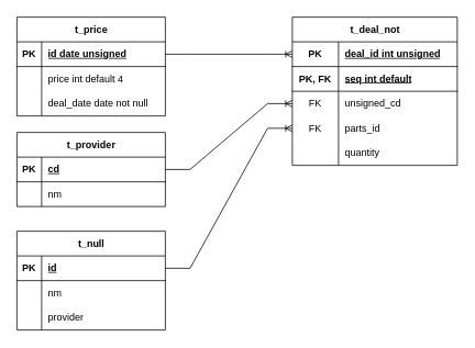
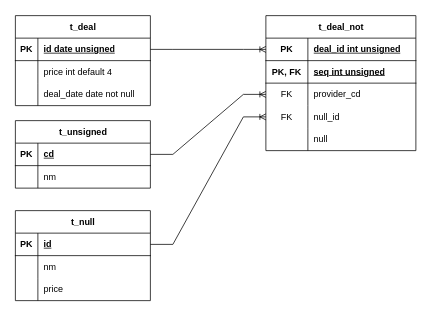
- <mxCell id="2" value="t_price" style="shape=table;startSize=30;container=1;collapsible=1;childLayout=tableLayout;fixedRows=1;rowLines=0;fontStyle=1;align=center;resizeLast=1;html=1;" parent="1" vertex="1"><mxGeometry x="20" y="20" width="180" height="120" as="geometry" /></mxCell>
+ <mxCell id="2" value="t_deal" style="shape=table;startSize=30;container=1;collapsible=1;childLayout=tableLayout;fixedRows=1;rowLines=0;fontStyle=1;align=center;resizeLast=1;html=1;" parent="1" vertex="1"><mxGeometry x="20" y="20" width="180" height="120" as="geometry" /></mxCell>
- <mxCell id="18" value="seq int default" style="shape=partialRectangle;connectable=0;fillColor=none;top=0;left=0;bottom=0;right=0;align=left;spacingLeft=6;fontStyle=5;overflow=hidden;whiteSpace=wrap;html=1;" parent="16" vertex="1"><mxGeometry x="56" width="144" height="30" as="geometry"><mxRectangle width="144" height="30" as="alternateBounds" /></mxGeometry></mxCell>
+ <mxCell id="18" value="seq int unsigned" style="shape=partialRectangle;connectable=0;fillColor=none;top=0;left=0;bottom=0;right=0;align=left;spacingLeft=6;fontStyle=5;overflow=hidden;whiteSpace=wrap;html=1;" parent="16" vertex="1"><mxGeometry x="56" width="144" height="30" as="geometry"><mxRectangle width="144" height="30" as="alternateBounds" /></mxGeometry></mxCell>
- <mxCell id="21" value="unsigned_cd" style="shape=partialRectangle;connectable=0;fillColor=none;top=0;left=0;bottom=0;right=0;align=left;spacingLeft=6;overflow=hidden;whiteSpace=wrap;html=1;" parent="19" vertex="1"><mxGeometry x="56" width="144" height="30" as="geometry"><mxRectangle width="144" height="30" as="alternateBounds" /></mxGeometry></mxCell>
+ <mxCell id="21" value="provider_cd" style="shape=partialRectangle;connectable=0;fillColor=none;top=0;left=0;bottom=0;right=0;align=left;spacingLeft=6;overflow=hidden;whiteSpace=wrap;html=1;" parent="19" vertex="1"><mxGeometry x="56" width="144" height="30" as="geometry"><mxRectangle width="144" height="30" as="alternateBounds" /></mxGeometry></mxCell>
- <mxCell id="24" value="parts_id" style="shape=partialRectangle;connectable=0;fillColor=none;top=0;left=0;bottom=0;right=0;align=left;spacingLeft=6;overflow=hidden;whiteSpace=wrap;html=1;" parent="22" vertex="1"><mxGeometry x="56" width="144" height="30" as="geometry"><mxRectangle width="144" height="30" as="alternateBounds" /></mxGeometry></mxCell>
+ <mxCell id="24" value="null_id" style="shape=partialRectangle;connectable=0;fillColor=none;top=0;left=0;bottom=0;right=0;align=left;spacingLeft=6;overflow=hidden;whiteSpace=wrap;html=1;" parent="22" vertex="1"><mxGeometry x="56" width="144" height="30" as="geometry"><mxRectangle width="144" height="30" as="alternateBounds" /></mxGeometry></mxCell>
- <mxCell id="39" value="t_provider" style="shape=table;startSize=30;container=1;collapsible=1;childLayout=tableLayout;fixedRows=1;rowLines=0;fontStyle=1;align=center;resizeLast=1;html=1;" parent="1" vertex="1"><mxGeometry x="20" y="160" width="180" height="90" as="geometry" /></mxCell>
+ <mxCell id="39" value="t_unsigned" style="shape=table;startSize=30;container=1;collapsible=1;childLayout=tableLayout;fixedRows=1;rowLines=0;fontStyle=1;align=center;resizeLast=1;html=1;" parent="1" vertex="1"><mxGeometry x="20" y="160" width="180" height="90" as="geometry" /></mxCell>
- <mxCell id="27" value="quantity" style="shape=partialRectangle;connectable=0;fillColor=none;top=0;left=0;bottom=0;right=0;align=left;spacingLeft=6;overflow=hidden;whiteSpace=wrap;html=1;" parent="25" vertex="1"><mxGeometry x="56" width="144" height="30" as="geometry"><mxRectangle width="144" height="30" as="alternateBounds" /></mxGeometry></mxCell>
+ <mxCell id="27" value="null" style="shape=partialRectangle;connectable=0;fillColor=none;top=0;left=0;bottom=0;right=0;align=left;spacingLeft=6;overflow=hidden;whiteSpace=wrap;html=1;" parent="25" vertex="1"><mxGeometry x="56" width="144" height="30" as="geometry"><mxRectangle width="144" height="30" as="alternateBounds" /></mxGeometry></mxCell>
- <mxCell id="37" value="provider" style="shape=partialRectangle;connectable=0;fillColor=none;top=0;left=0;bottom=0;right=0;align=left;spacingLeft=6;overflow=hidden;whiteSpace=wrap;html=1;" parent="35" vertex="1"><mxGeometry x="30" width="150" height="30" as="geometry"><mxRectangle width="150" height="30" as="alternateBounds" /></mxGeometry></mxCell>
+ <mxCell id="37" value="price" style="shape=partialRectangle;connectable=0;fillColor=none;top=0;left=0;bottom=0;right=0;align=left;spacingLeft=6;overflow=hidden;whiteSpace=wrap;html=1;" parent="35" vertex="1"><mxGeometry x="30" width="150" height="30" as="geometry"><mxRectangle width="150" height="30" as="alternateBounds" /></mxGeometry></mxCell>
